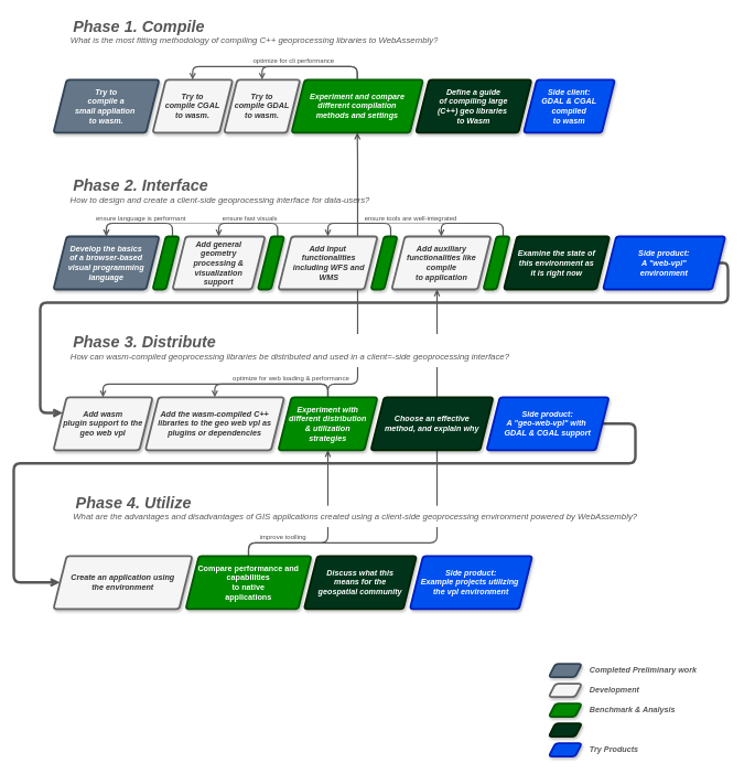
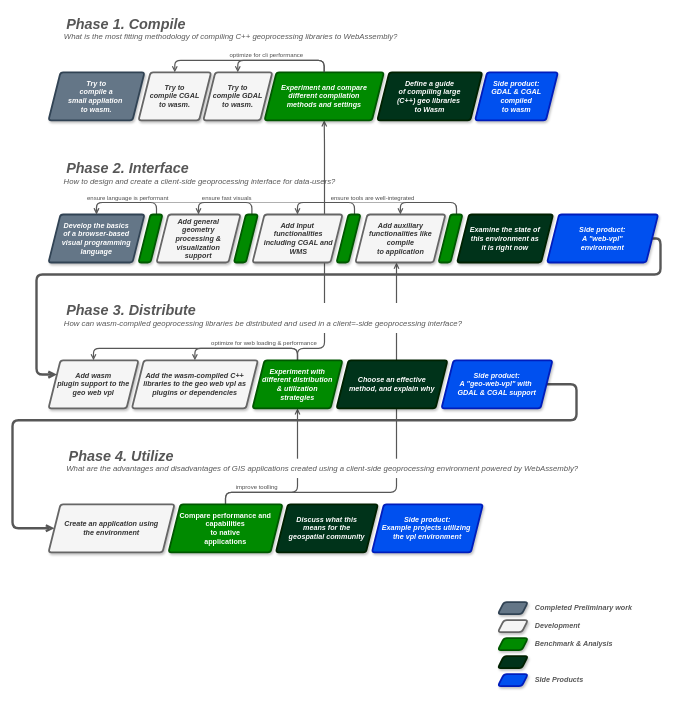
- <mxCell id="46" value="&lt;b&gt;&lt;i&gt;Side client:&lt;br&gt;GDAL &amp;amp; CGAL&lt;br&gt;compiled &lt;br&gt;to wasm&lt;br&gt;&lt;/i&gt;&lt;/b&gt;" style="shape=parallelogram;perimeter=parallelogramPerimeter;whiteSpace=wrap;html=1;fixedSize=1;rounded=1;strokeWidth=3;arcSize=9;shadow=1;fontFamily=Helvetica;fontColor=#ffffff;strokeColor=#001DBC;fillColor=#0050ef;" parent="1" vertex="1"><mxGeometry x="791" y="120" width="138" height="80" as="geometry" /></mxCell>
+ <mxCell id="46" value="&lt;b&gt;&lt;i&gt;Side product:&lt;br&gt;GDAL &amp;amp; CGAL&lt;br&gt;compiled &lt;br&gt;to wasm&lt;br&gt;&lt;/i&gt;&lt;/b&gt;" style="shape=parallelogram;perimeter=parallelogramPerimeter;whiteSpace=wrap;html=1;fixedSize=1;rounded=1;strokeWidth=3;arcSize=9;shadow=1;fontFamily=Helvetica;fontColor=#ffffff;strokeColor=#001DBC;fillColor=#0050ef;" parent="1" vertex="1"><mxGeometry x="791" y="120" width="138" height="80" as="geometry" /></mxCell>
- <mxCell id="24" value="&lt;b&gt;&lt;i&gt;Add Input&lt;br&gt;&amp;nbsp;functionalities&lt;br&gt;&amp;nbsp;including WFS and&lt;br&gt;&amp;nbsp;WMS&lt;/i&gt;&lt;/b&gt;" style="shape=parallelogram;perimeter=parallelogramPerimeter;whiteSpace=wrap;html=1;fixedSize=1;fillColor=#f5f5f5;strokeColor=#666666;fontColor=#333333;rounded=1;strokeWidth=3;arcSize=9;shadow=1;fontFamily=Helvetica;" parent="1" vertex="1"><mxGeometry x="420" y="357" width="150" height="80" as="geometry" /></mxCell>
+ <mxCell id="24" value="&lt;b&gt;&lt;i&gt;Add Input&lt;br&gt;&amp;nbsp;functionalities&lt;br&gt;&amp;nbsp;including CGAL and&lt;br&gt;&amp;nbsp;WMS&lt;/i&gt;&lt;/b&gt;" style="shape=parallelogram;perimeter=parallelogramPerimeter;whiteSpace=wrap;html=1;fixedSize=1;fillColor=#f5f5f5;strokeColor=#666666;fontColor=#333333;rounded=1;strokeWidth=3;arcSize=9;shadow=1;fontFamily=Helvetica;" parent="1" vertex="1"><mxGeometry x="420" y="357" width="150" height="80" as="geometry" /></mxCell>
- <mxCell id="41" value="&lt;div&gt;&lt;b&gt;&lt;i&gt;Try Products&lt;/i&gt;&lt;/b&gt;&lt;/div&gt;" style="text;html=1;strokeColor=none;fillColor=none;align=left;verticalAlign=middle;whiteSpace=wrap;rounded=0;shadow=1;fontColor=#575757;fontFamily=Helvetica;container=0;" parent="32" vertex="1"><mxGeometry x="160" y="130" width="220" height="30" as="geometry" /></mxCell>
+ <mxCell id="41" value="&lt;div&gt;&lt;b&gt;&lt;i&gt;SIde Products&lt;/i&gt;&lt;/b&gt;&lt;/div&gt;" style="text;html=1;strokeColor=none;fillColor=none;align=left;verticalAlign=middle;whiteSpace=wrap;rounded=0;shadow=1;fontColor=#575757;fontFamily=Helvetica;container=0;" parent="32" vertex="1"><mxGeometry x="160" y="130" width="220" height="30" as="geometry" /></mxCell>
